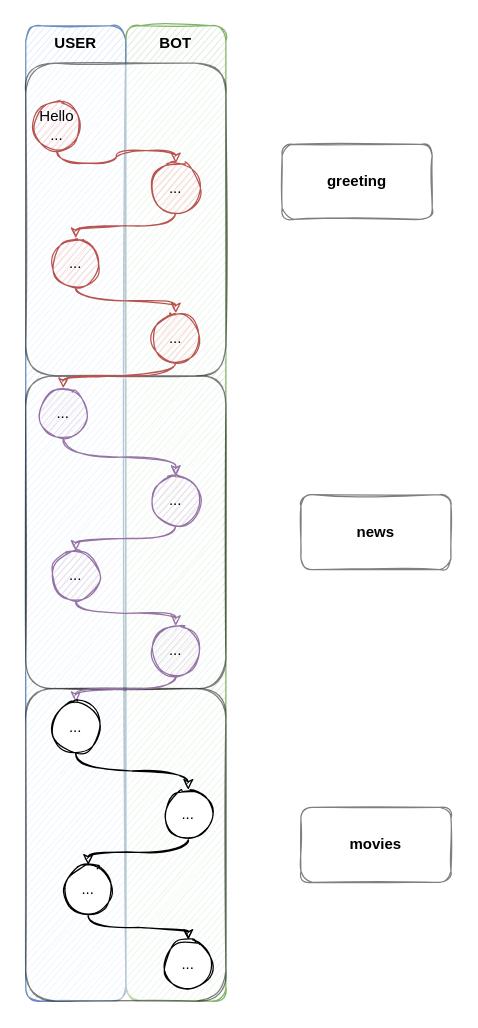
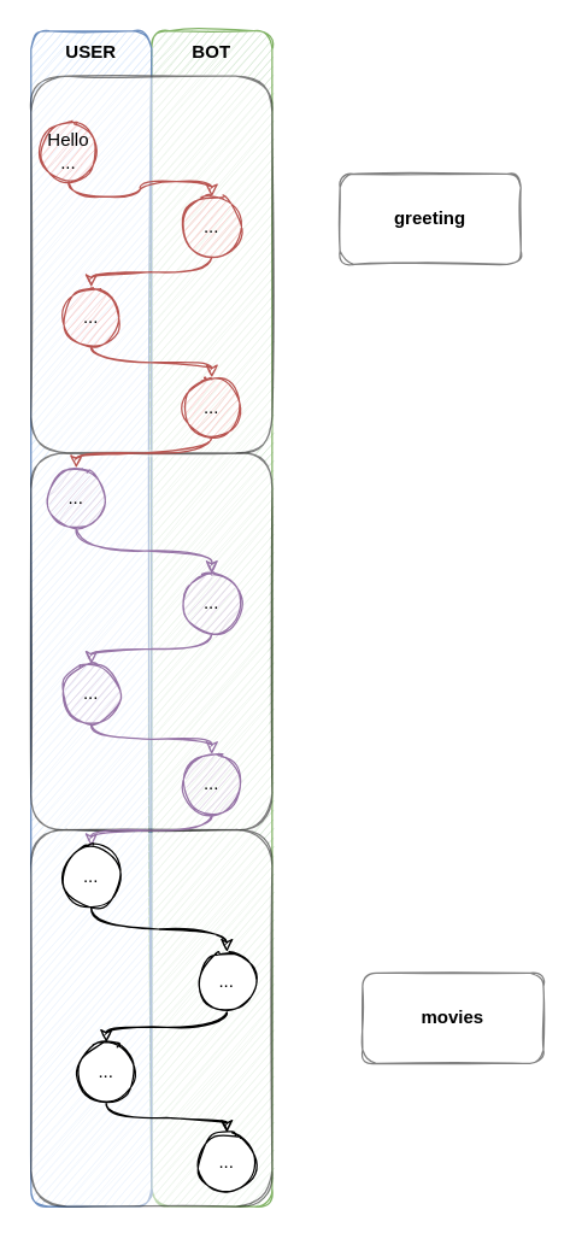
- <mxCell id="31" value="&lt;b&gt;news&lt;/b&gt;" style="rounded=1;whiteSpace=wrap;html=1;sketch=1;opacity=50;" parent="1" vertex="1"><mxGeometry x="240" y="395" width="120" height="60" as="geometry" /></mxCell>
